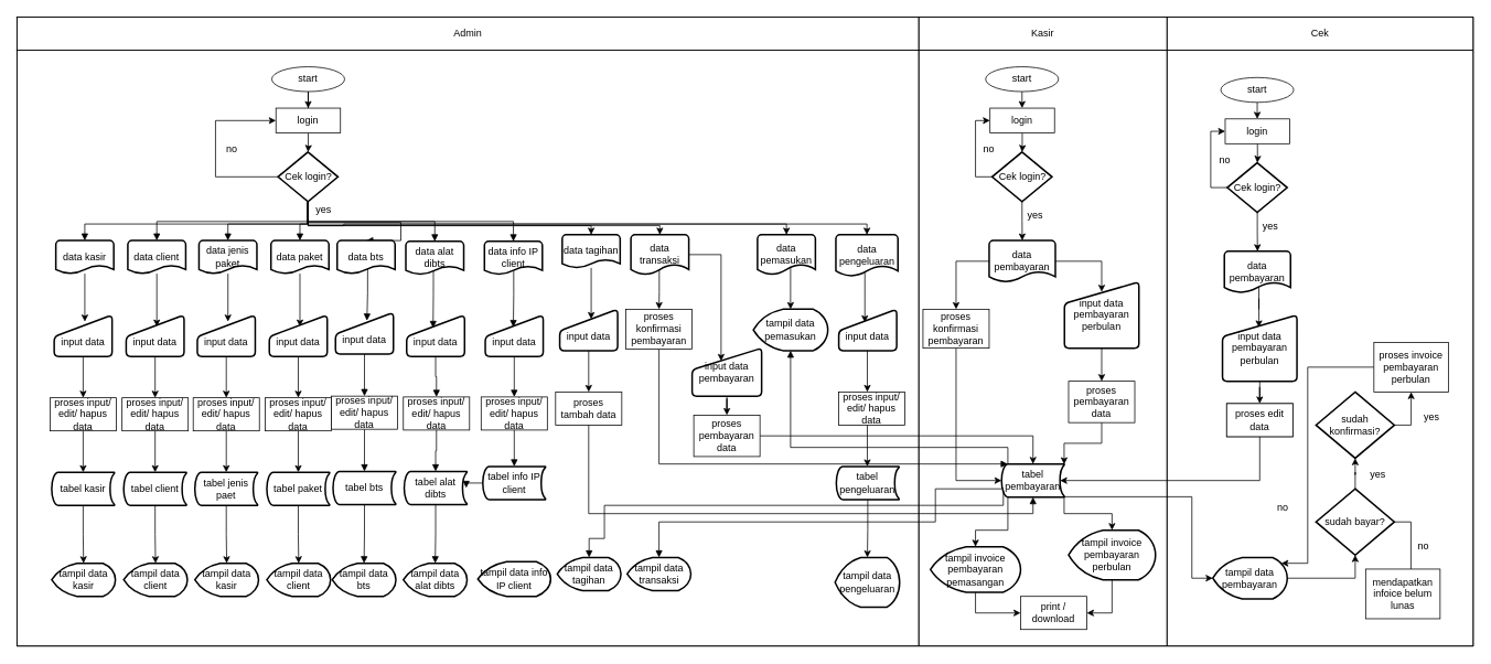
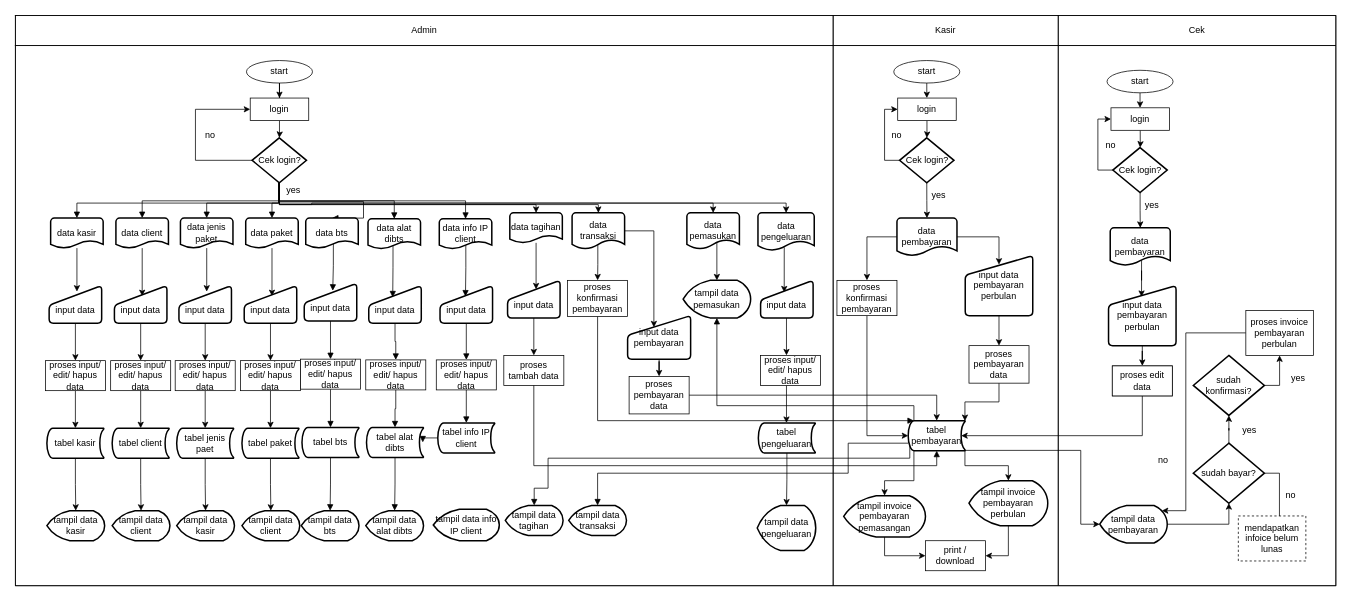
- <mxCell id="175" value="mendapatkan infoice belum lunas" style="rounded=0;whiteSpace=wrap;html=1;align=center;" parent="1" vertex="1"><mxGeometry x="1650" y="687" width="90" height="60" as="geometry" /></mxCell>
+ <mxCell id="175" value="mendapatkan infoice belum lunas" style="rounded=0;whiteSpace=wrap;html=1;align=center;dashed=1;" parent="1" vertex="1"><mxGeometry x="1650" y="687" width="90" height="60" as="geometry" /></mxCell>
